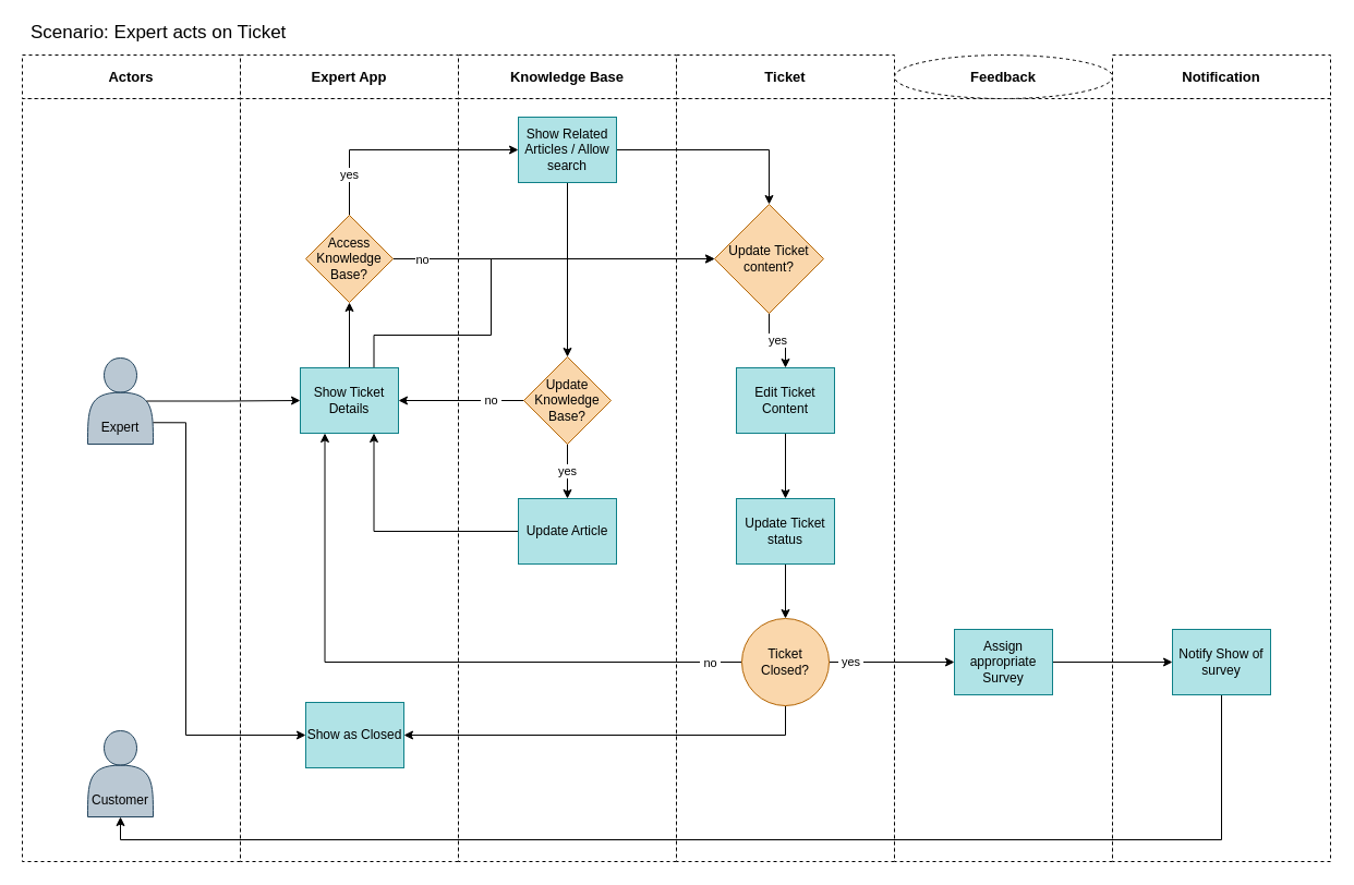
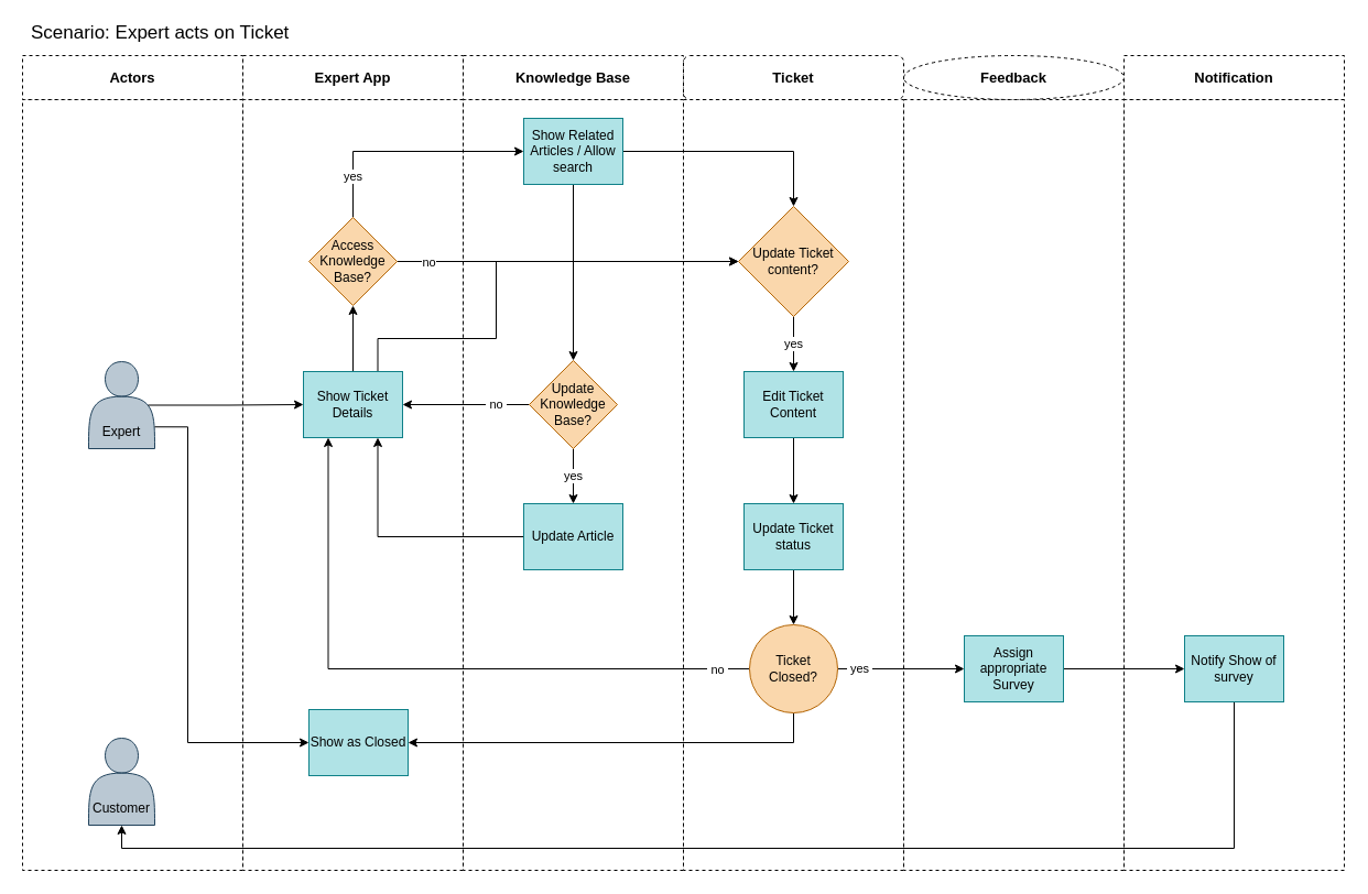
- <mxCell id="13" value="&lt;span style=&quot;font-size: 13px&quot;&gt;Ticket&lt;/span&gt;" style="rounded=0;whiteSpace=wrap;html=1;dashed=1;fontSize=13;fontStyle=1;" parent="1" vertex="1"><mxGeometry x="620" y="50" width="200" height="40" as="geometry" /></mxCell>
+ <mxCell id="13" value="&lt;span style=&quot;font-size: 13px&quot;&gt;Ticket&lt;/span&gt;" style="whiteSpace=wrap;html=1;dashed=1;fontSize=13;fontStyle=1;rounded=1;" parent="1" vertex="1"><mxGeometry x="620" y="50" width="200" height="40" as="geometry" /></mxCell>
- <mxCell id="37" value="Update Ticket content?" style="rhombus;whiteSpace=wrap;html=1;fillColor=#fad7ac;strokeColor=#b46504;" vertex="1" parent="1"><mxGeometry x="655" y="187" width="100" height="100" as="geometry" /></mxCell>
+ <mxCell id="37" value="Update Ticket content?" style="rhombus;whiteSpace=wrap;html=1;fillColor=#fad7ac;strokeColor=#b46504;" vertex="1" parent="1"><mxGeometry x="670" y="187" width="100" height="100" as="geometry" /></mxCell>
